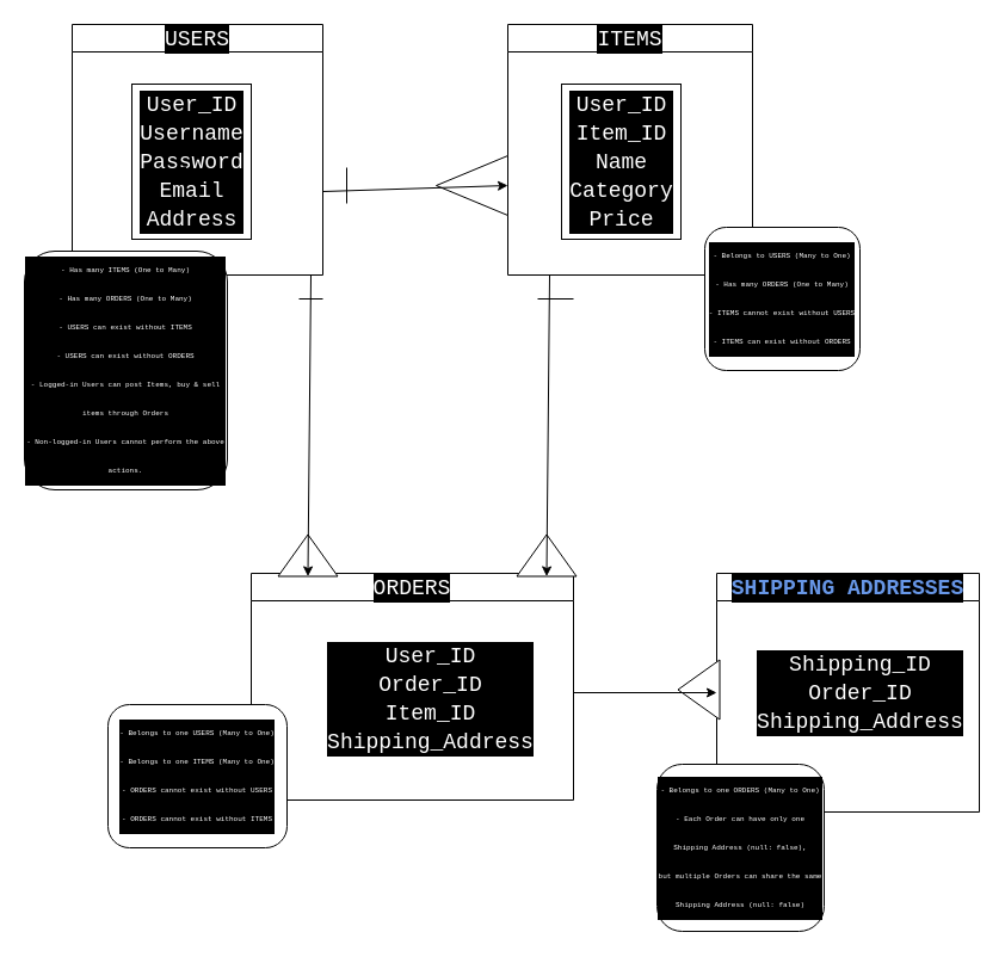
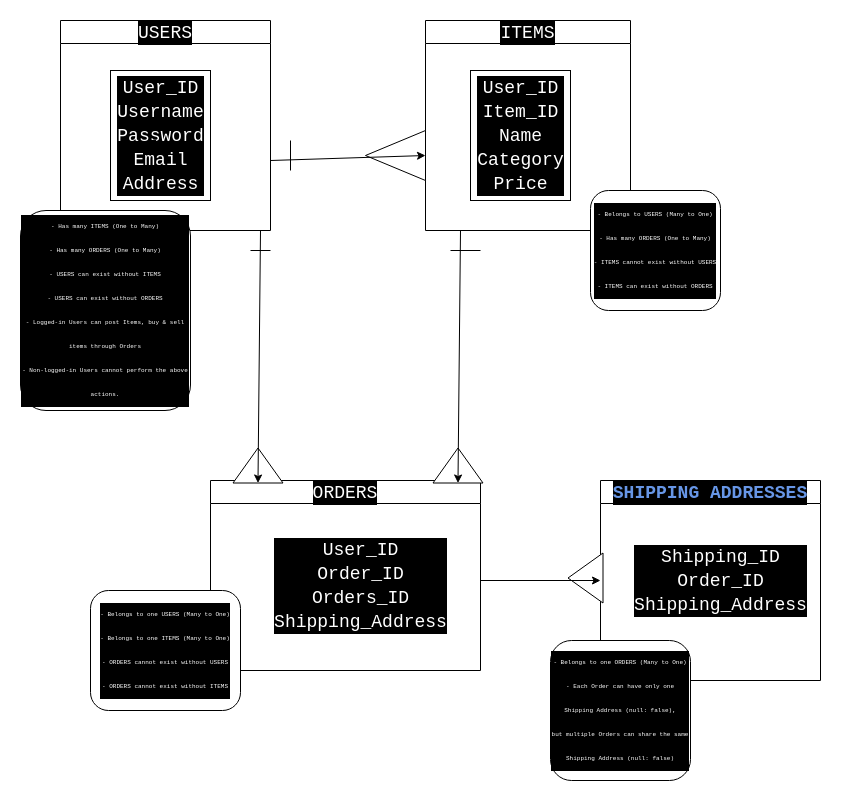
- <mxCell id="5" value="&lt;div style=&quot;color: rgb(255, 255, 255); background-color: rgb(0, 0, 0); font-family: Consolas, &amp;quot;Courier New&amp;quot;, monospace; font-size: 18px; line-height: 24px;&quot;&gt;User_ID&lt;br&gt;&lt;div style=&quot;line-height: 24px;&quot;&gt;&lt;span style=&quot;&quot;&gt;Order_ID&lt;/span&gt;&lt;/div&gt;&lt;div style=&quot;line-height: 24px;&quot;&gt;&lt;div style=&quot;line-height: 24px;&quot;&gt;Item_ID&lt;/div&gt;&lt;/div&gt;&lt;div style=&quot;line-height: 24px;&quot;&gt;&lt;div style=&quot;line-height: 24px;&quot;&gt;&lt;div style=&quot;line-height: 24px;&quot;&gt;&lt;div style=&quot;line-height: 24px;&quot;&gt;&lt;div style=&quot;line-height: 24px;&quot;&gt;Shipping_Address&lt;/div&gt;&lt;/div&gt;&lt;/div&gt;&lt;/div&gt;&lt;/div&gt;&lt;/div&gt;" style="text;html=1;align=center;verticalAlign=middle;resizable=0;points=[];autosize=1;strokeColor=none;fillColor=none;" vertex="1" parent="4"><mxGeometry x="60" y="50" width="180" height="110" as="geometry" /></mxCell>
+ <mxCell id="5" value="&lt;div style=&quot;color: rgb(255, 255, 255); background-color: rgb(0, 0, 0); font-family: Consolas, &amp;quot;Courier New&amp;quot;, monospace; font-size: 18px; line-height: 24px;&quot;&gt;User_ID&lt;br&gt;&lt;div style=&quot;line-height: 24px;&quot;&gt;&lt;span style=&quot;&quot;&gt;Order_ID&lt;/span&gt;&lt;/div&gt;&lt;div style=&quot;line-height: 24px;&quot;&gt;&lt;div style=&quot;line-height: 24px;&quot;&gt;Orders_ID&lt;/div&gt;&lt;/div&gt;&lt;div style=&quot;line-height: 24px;&quot;&gt;&lt;div style=&quot;line-height: 24px;&quot;&gt;&lt;div style=&quot;line-height: 24px;&quot;&gt;&lt;div style=&quot;line-height: 24px;&quot;&gt;&lt;div style=&quot;line-height: 24px;&quot;&gt;Shipping_Address&lt;/div&gt;&lt;/div&gt;&lt;/div&gt;&lt;/div&gt;&lt;/div&gt;&lt;/div&gt;" style="text;html=1;align=center;verticalAlign=middle;resizable=0;points=[];autosize=1;strokeColor=none;fillColor=none;" vertex="1" parent="4"><mxGeometry x="60" y="50" width="180" height="110" as="geometry" /></mxCell>
